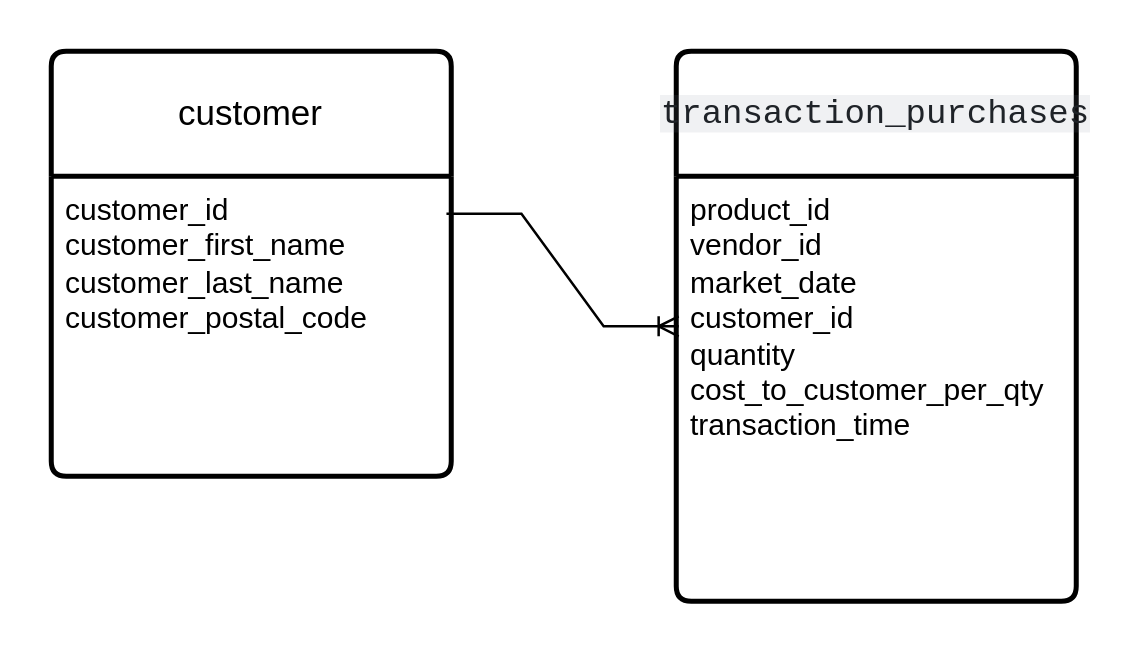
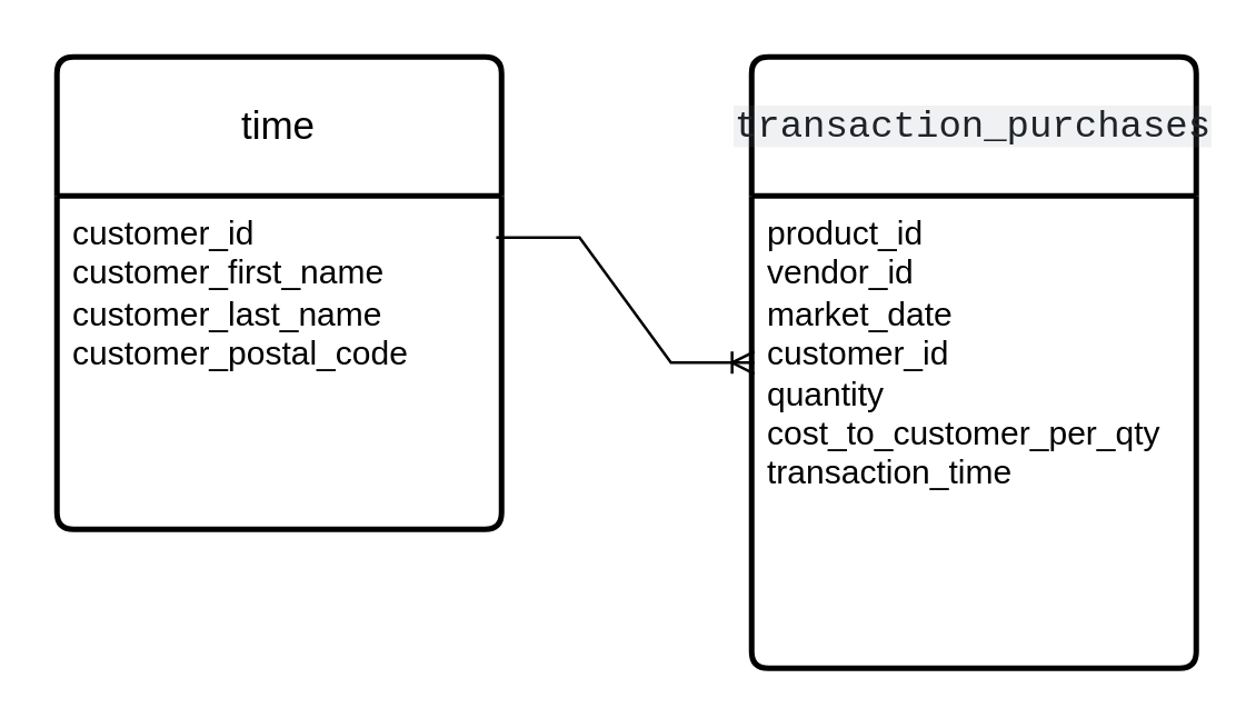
- <mxCell id="2" value="customer" style="swimlane;childLayout=stackLayout;horizontal=1;startSize=50;horizontalStack=0;rounded=1;fontSize=14;fontStyle=0;strokeWidth=2;resizeParent=0;resizeLast=1;shadow=0;dashed=0;align=center;arcSize=4;whiteSpace=wrap;html=1;" parent="1" vertex="1"><mxGeometry x="20" y="20" width="160" height="170" as="geometry" /></mxCell>
+ <mxCell id="2" value="time" style="swimlane;childLayout=stackLayout;horizontal=1;startSize=50;horizontalStack=0;rounded=1;fontSize=14;fontStyle=0;strokeWidth=2;resizeParent=0;resizeLast=1;shadow=0;dashed=0;align=center;arcSize=4;whiteSpace=wrap;html=1;" parent="1" vertex="1"><mxGeometry x="20" y="20" width="160" height="170" as="geometry" /></mxCell>
